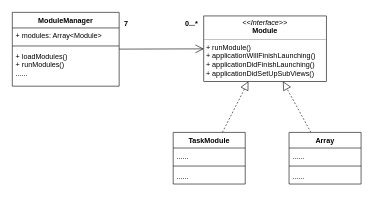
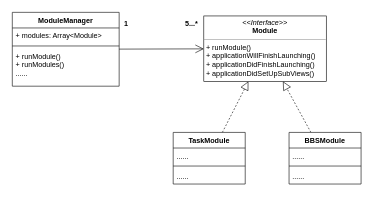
- <mxCell id="19" value="7" style="text;align=center;fontStyle=1;verticalAlign=middle;spacingLeft=3;spacingRight=3;strokeColor=none;rotatable=0;points=[[0,0.5],[1,0.5]];portConstraint=eastwest;" vertex="1" parent="1"><mxGeometry x="170" y="26" width="80" height="26" as="geometry" /></mxCell>
+ <mxCell id="19" value="1" style="text;align=center;fontStyle=1;verticalAlign=middle;spacingLeft=3;spacingRight=3;strokeColor=none;rotatable=0;points=[[0,0.5],[1,0.5]];portConstraint=eastwest;" vertex="1" parent="1"><mxGeometry x="170" y="26" width="80" height="26" as="geometry" /></mxCell>
- <mxCell id="18" value="0...*" style="text;align=center;fontStyle=1;verticalAlign=middle;spacingLeft=3;spacingRight=3;strokeColor=none;rotatable=0;points=[[0,0.5],[1,0.5]];portConstraint=eastwest;" vertex="1" parent="1"><mxGeometry x="279" y="26" width="80" height="26" as="geometry" /></mxCell>
+ <mxCell id="18" value="5...*" style="text;align=center;fontStyle=1;verticalAlign=middle;spacingLeft=3;spacingRight=3;strokeColor=none;rotatable=0;points=[[0,0.5],[1,0.5]];portConstraint=eastwest;" vertex="1" parent="1"><mxGeometry x="279" y="26" width="80" height="26" as="geometry" /></mxCell>
- <mxCell id="16" value="+ loadModules()&#10;+ runModules()&#10;......&#10;" style="text;strokeColor=none;fillColor=none;align=left;verticalAlign=top;spacingLeft=4;spacingRight=4;overflow=hidden;rotatable=0;points=[[0,0.5],[1,0.5]];portConstraint=eastwest;" vertex="1" parent="13"><mxGeometry y="60" width="178" height="63" as="geometry" /></mxCell>
+ <mxCell id="16" value="+ runModule()&#10;+ runModules()&#10;......&#10;" style="text;strokeColor=none;fillColor=none;align=left;verticalAlign=top;spacingLeft=4;spacingRight=4;overflow=hidden;rotatable=0;points=[[0,0.5],[1,0.5]];portConstraint=eastwest;" vertex="1" parent="13"><mxGeometry y="60" width="178" height="63" as="geometry" /></mxCell>
- <mxCell id="9" value="Array" style="swimlane;fontStyle=1;align=center;verticalAlign=top;childLayout=stackLayout;horizontal=1;startSize=26;horizontalStack=0;resizeParent=1;resizeParentMax=0;resizeLast=0;collapsible=1;marginBottom=0;" vertex="1" parent="1"><mxGeometry x="481" y="220" width="120" height="86" as="geometry" /></mxCell>
+ <mxCell id="9" value="BBSModule" style="swimlane;fontStyle=1;align=center;verticalAlign=top;childLayout=stackLayout;horizontal=1;startSize=26;horizontalStack=0;resizeParent=1;resizeParentMax=0;resizeLast=0;collapsible=1;marginBottom=0;" vertex="1" parent="1"><mxGeometry x="481" y="220" width="120" height="86" as="geometry" /></mxCell>
